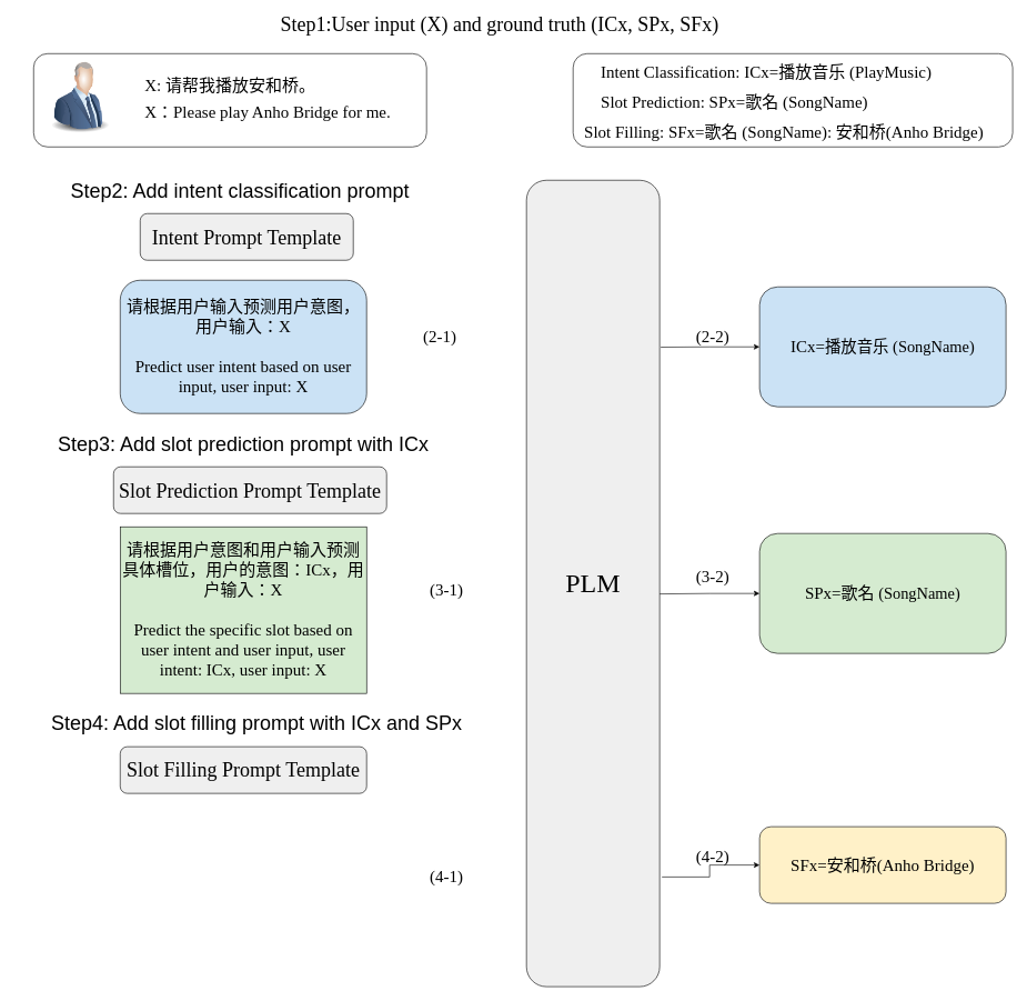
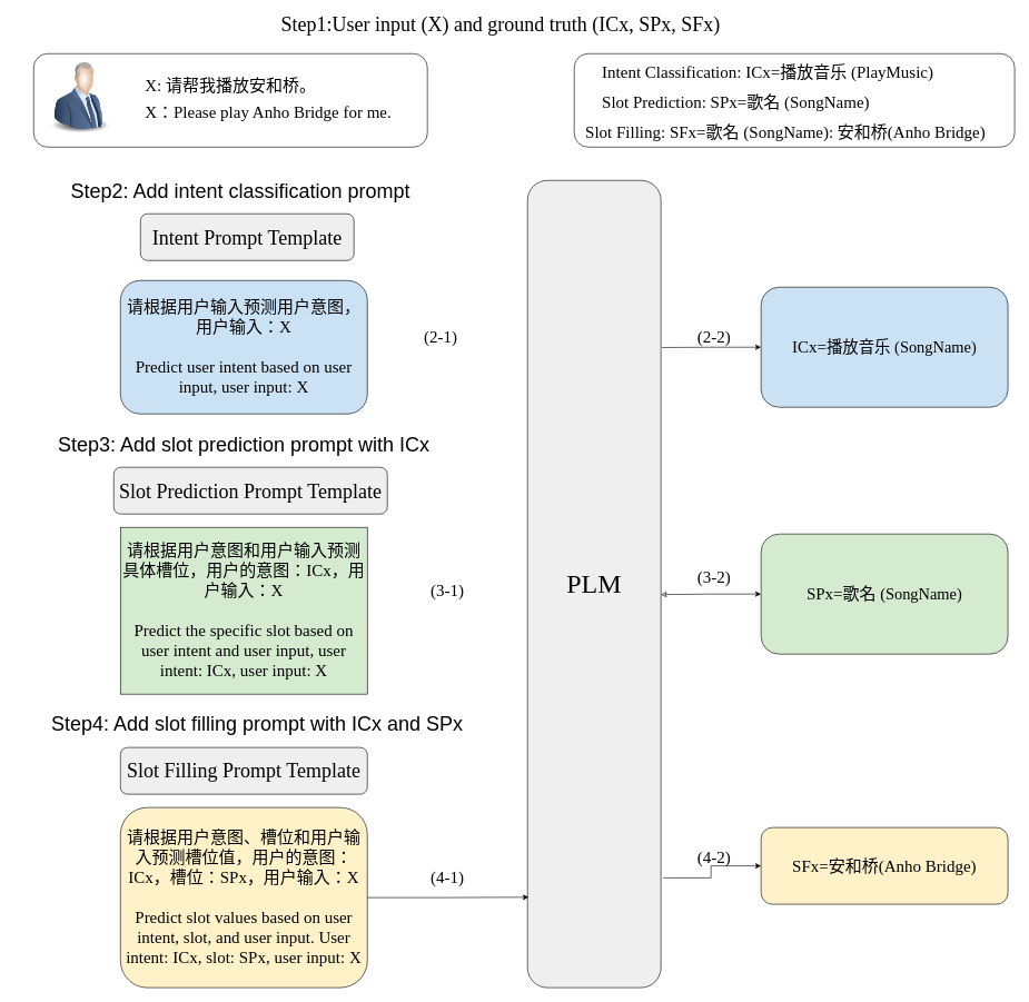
- <mxCell id="17" style="edgeStyle=orthogonalEdgeStyle;rounded=0;orthogonalLoop=1;jettySize=auto;html=1;exitX=0;exitY=0.5;exitDx=0;exitDy=0;entryX=1;entryY=0.513;entryDx=0;entryDy=0;entryPerimeter=0;startArrow=classic;startFill=1;endArrow=none;endFill=0;" edge="1" parent="1" source="13" target="7"><mxGeometry relative="1" as="geometry" /></mxCell>
+ <mxCell id="17" style="edgeStyle=orthogonalEdgeStyle;rounded=0;orthogonalLoop=1;jettySize=auto;html=1;exitX=0;exitY=0.5;exitDx=0;exitDy=0;entryX=1;entryY=0.513;entryDx=0;entryDy=0;entryPerimeter=0;startArrow=classic;startFill=1;endArrow=classic;endFill=0;" edge="1" parent="1" source="13" target="7"><mxGeometry relative="1" as="geometry" /></mxCell>
+ <mxCell id="12" value="&lt;span style=&quot;font-family: &amp;quot;Times New Roman&amp;quot;; font-size: 25px; text-align: left;&quot;&gt;请根据用户意图、槽位和用户输入预测槽位值，用户的意图：ICx，槽位：SPx，用户输入：X&lt;/span&gt;&lt;div&gt;&lt;span style=&quot;text-align: left;&quot;&gt;&lt;font face=&quot;Times New Roman&quot;&gt;&lt;span style=&quot;font-size: 25px;&quot;&gt;&lt;br&gt;&lt;/span&gt;&lt;/font&gt;&lt;/span&gt;&lt;/div&gt;&lt;div&gt;&lt;span style=&quot;text-align: left;&quot;&gt;&lt;font face=&quot;Times New Roman&quot;&gt;&lt;span style=&quot;font-size: 25px;&quot;&gt;Predict slot values based on user intent, slot, and user input. User intent: ICx, slot: SPx, user input: X&lt;/span&gt;&lt;/font&gt;&lt;/span&gt;&lt;/div&gt;" style="rounded=1;whiteSpace=wrap;html=1;fillColor=light-dark(#fff1c8, #ededed);" vertex="1" parent="1"><mxGeometry x="180" y="1210" width="370" height="270" as="geometry" /></mxCell>
+ <mxCell id="15" style="edgeStyle=orthogonalEdgeStyle;rounded=0;orthogonalLoop=1;jettySize=auto;html=1;exitX=1;exitY=0.5;exitDx=0;exitDy=0;entryX=0.008;entryY=0.888;entryDx=0;entryDy=0;entryPerimeter=0;" edge="1" parent="1" source="12" target="7"><mxGeometry relative="1" as="geometry" /></mxCell>
